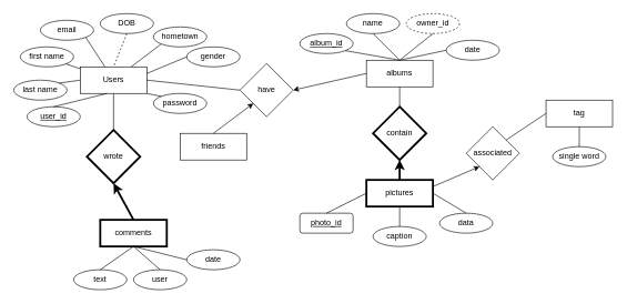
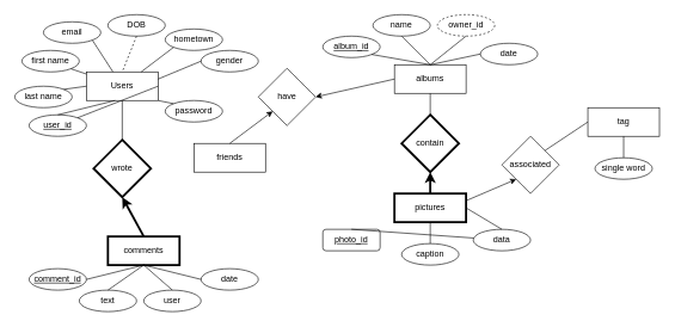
- <mxCell id="2" style="edgeStyle=none;rounded=0;orthogonalLoop=1;jettySize=auto;html=1;exitX=1;exitY=0.5;exitDx=0;exitDy=0;entryX=0;entryY=0.5;entryDx=0;entryDy=0;startArrow=none;startFill=0;endArrow=none;endFill=0;" edge="1" parent="1" source="3" target="21"><mxGeometry relative="1" as="geometry" /></mxCell>
+ <mxCell id="2" style="edgeStyle=none;rounded=0;orthogonalLoop=1;jettySize=auto;html=1;exitX=1;exitY=0.5;exitDx=0;exitDy=0;startArrow=none;startFill=0;endArrow=none;endFill=0;" edge="1" parent="1" source="3" target="17"><mxGeometry relative="1" as="geometry" /></mxCell>
- <mxCell id="38" style="edgeStyle=none;rounded=0;orthogonalLoop=1;jettySize=auto;html=1;exitX=0.5;exitY=0;exitDx=0;exitDy=0;entryX=0;entryY=0.5;entryDx=0;entryDy=0;startArrow=none;startFill=0;endArrow=none;endFill=0;" edge="1" parent="1" source="39" target="33"><mxGeometry relative="1" as="geometry" /></mxCell>
+ <mxCell id="38" style="edgeStyle=none;rounded=0;orthogonalLoop=1;jettySize=auto;html=1;exitX=0.5;exitY=0;exitDx=0;exitDy=0;startArrow=none;startFill=0;endArrow=none;endFill=0;" edge="1" parent="1" source="39" target="35"><mxGeometry relative="1" as="geometry" /></mxCell>
+ <mxCell id="52" style="edgeStyle=none;rounded=0;orthogonalLoop=1;jettySize=auto;html=1;exitX=1;exitY=0.5;exitDx=0;exitDy=0;entryX=0.5;entryY=1;entryDx=0;entryDy=0;startArrow=none;startFill=0;endArrow=none;endFill=0;strokeWidth=1;" edge="1" parent="1" source="53" target="51"><mxGeometry relative="1" as="geometry" /></mxCell>
+ <mxCell id="53" value="&lt;u&gt;comment_id&lt;/u&gt;" style="ellipse;whiteSpace=wrap;html=1;fillColor=none;" vertex="1" parent="1"><mxGeometry x="40" y="375" width="80" height="30" as="geometry" /></mxCell>
